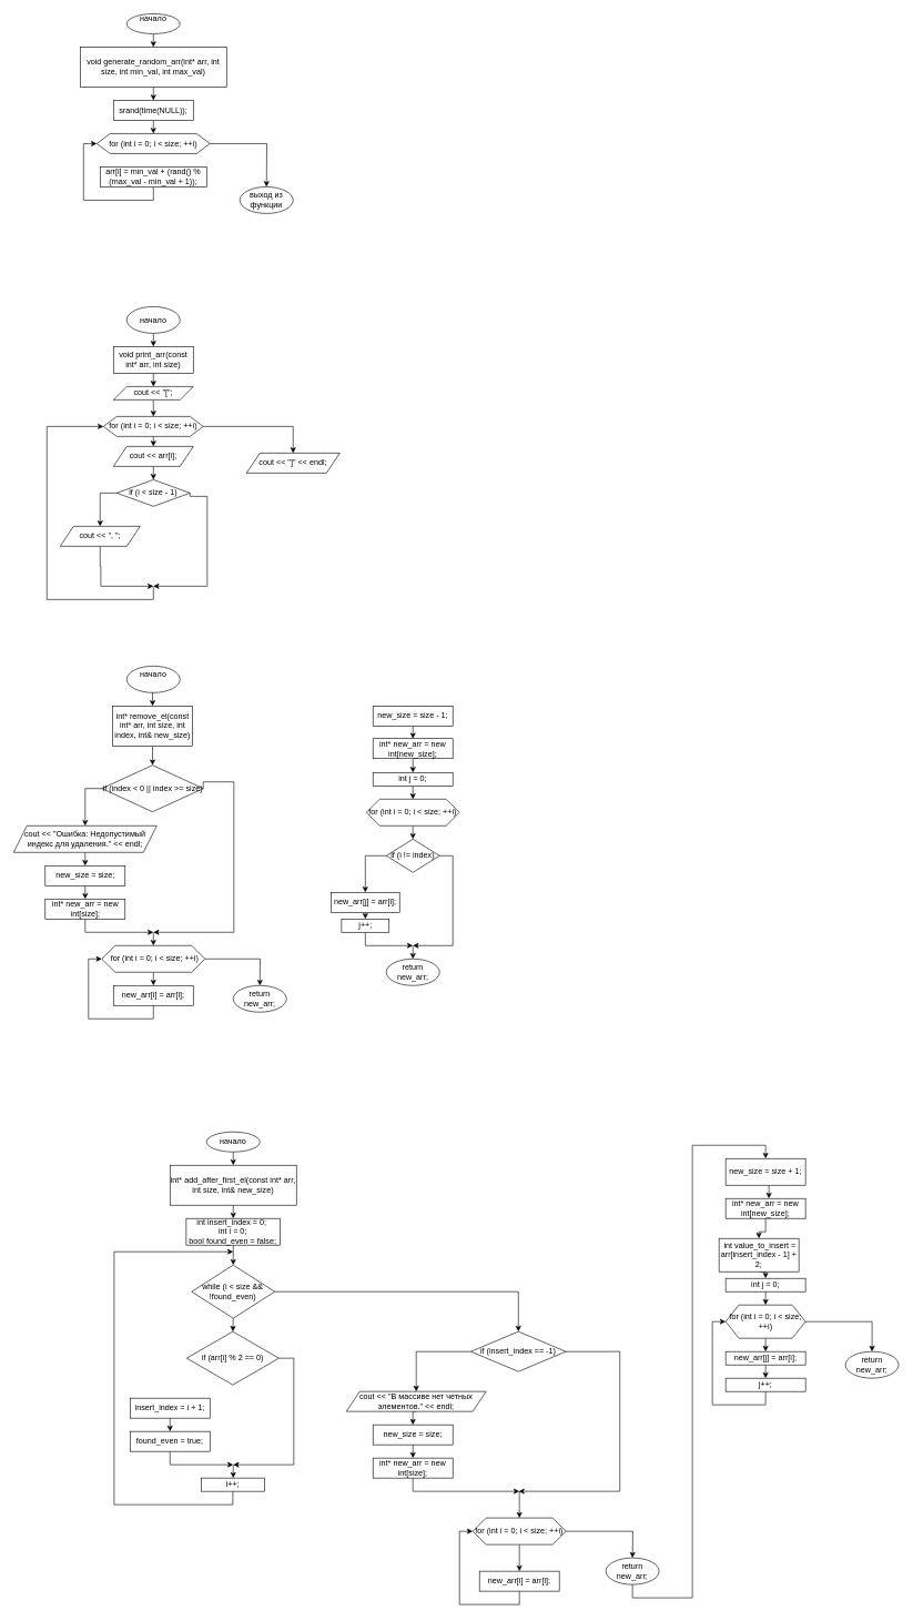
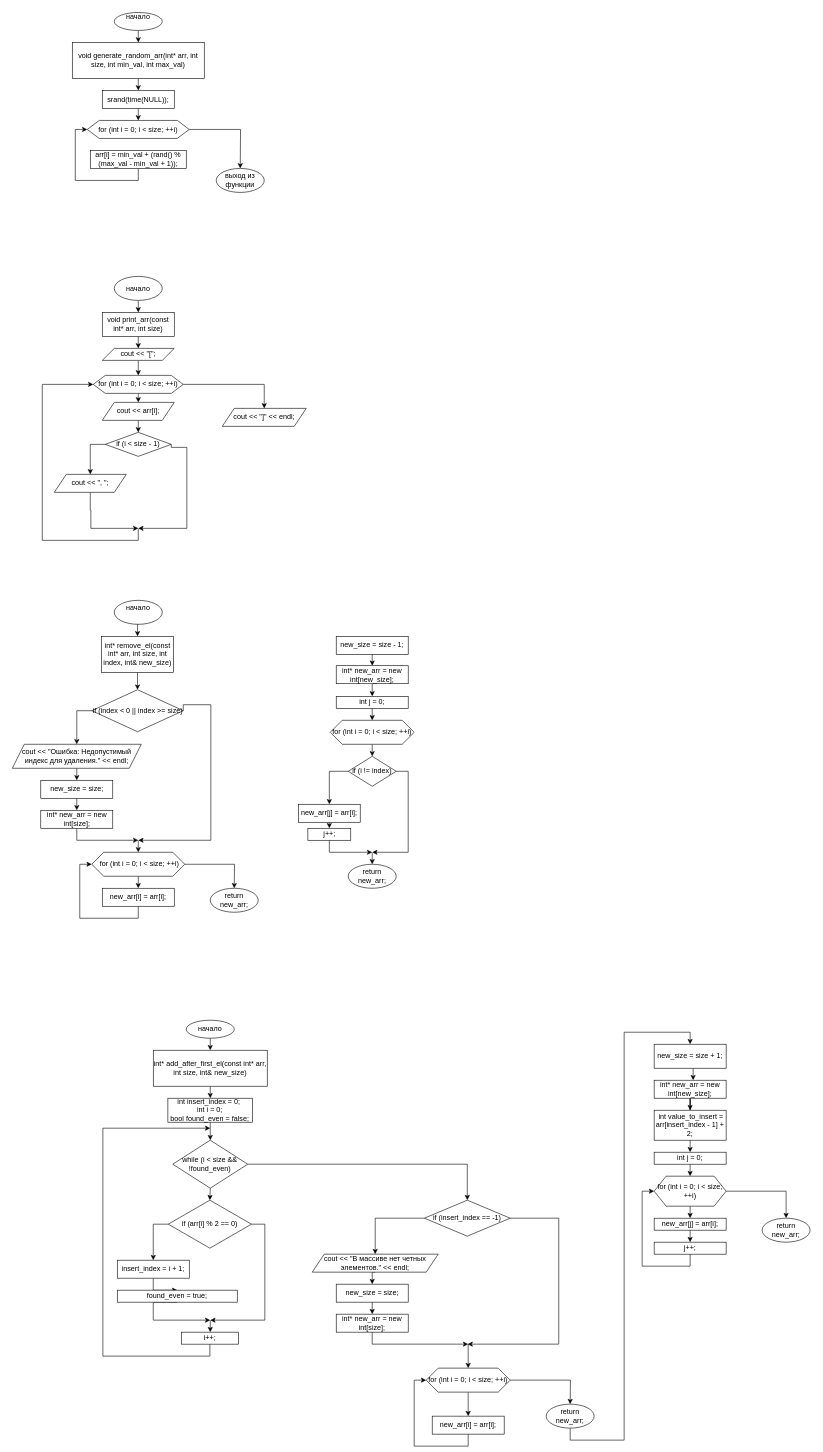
- <mxCell id="109" value="&amp;nbsp;int value_to_insert = arr[insert_index - 1] + 2;" style="whiteSpace=wrap;html=1;" vertex="1" parent="1"><mxGeometry x="1080" y="1860" width="120" height="50" as="geometry" /></mxCell>
+ <mxCell id="109" value="&amp;nbsp;int value_to_insert = arr[insert_index - 1] + 2;" style="whiteSpace=wrap;html=1;" vertex="1" parent="1"><mxGeometry x="1090" y="1850" width="120" height="50" as="geometry" /></mxCell>
+ <mxCell id="77" style="edgeStyle=orthogonalEdgeStyle;rounded=0;orthogonalLoop=1;jettySize=auto;html=1;exitX=0;exitY=0.5;exitDx=0;exitDy=0;entryX=0.5;entryY=0;entryDx=0;entryDy=0;" edge="1" parent="1" source="79" target="81"><mxGeometry relative="1" as="geometry" /></mxCell>
- <mxCell id="83" value="found_even = true;" style="whiteSpace=wrap;html=1;" vertex="1" parent="1"><mxGeometry x="195" y="2150" width="120" height="30" as="geometry" /></mxCell>
+ <mxCell id="83" value="found_even = true;" style="whiteSpace=wrap;html=1;" vertex="1" parent="1"><mxGeometry x="195" y="2150" width="200" height="20" as="geometry" /></mxCell>
